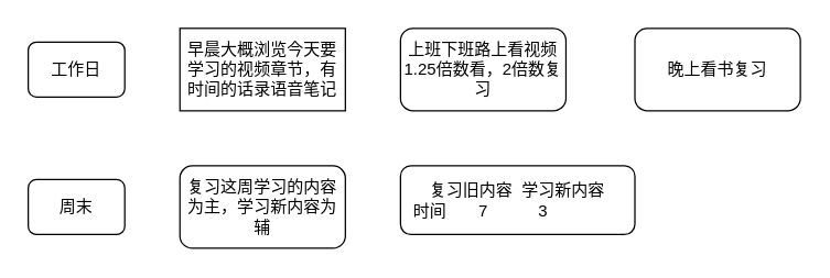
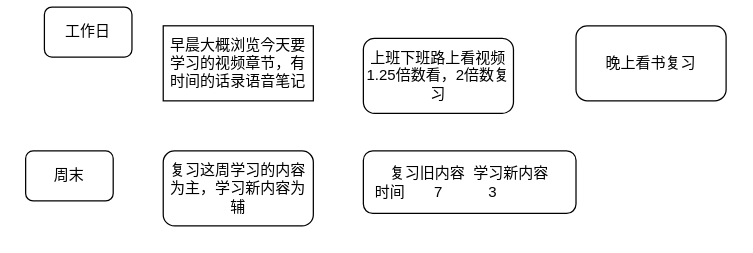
- <mxCell id="3" value="工作日" style="rounded=1;whiteSpace=wrap;html=1;" vertex="1" parent="1"><mxGeometry x="20" y="30" width="70" height="40" as="geometry" /></mxCell>
+ <mxCell id="3" value="工作日" style="rounded=1;whiteSpace=wrap;html=1;" vertex="1" parent="1"><mxGeometry x="35" y="5" width="70" height="40" as="geometry" /></mxCell>
- <mxCell id="4" value="上班下班路上看视频1.25倍数看，2倍数复习" style="rounded=1;whiteSpace=wrap;html=1;" vertex="1" parent="1"><mxGeometry x="290" y="20" width="120" height="60" as="geometry" /></mxCell>
+ <mxCell id="4" value="上班下班路上看视频1.25倍数看，2倍数复习" style="rounded=1;whiteSpace=wrap;html=1;" vertex="1" parent="1"><mxGeometry x="290" y="30" width="120" height="60" as="geometry" /></mxCell>
- <mxCell id="6" value="周末" style="rounded=1;whiteSpace=wrap;html=1;" vertex="1" parent="1"><mxGeometry x="20" y="130" width="70" height="40" as="geometry" /></mxCell>
+ <mxCell id="6" value="周末" style="rounded=1;whiteSpace=wrap;html=1;" vertex="1" parent="1"><mxGeometry x="20" y="120" width="70" height="40" as="geometry" /></mxCell>
